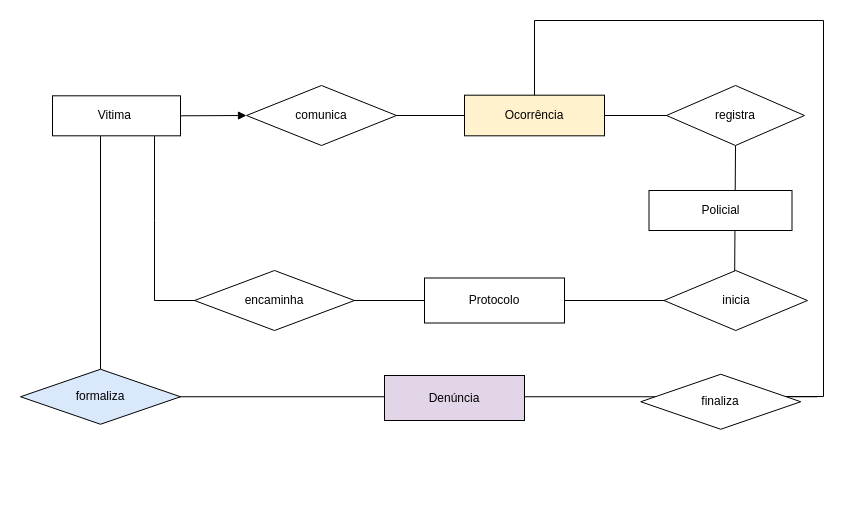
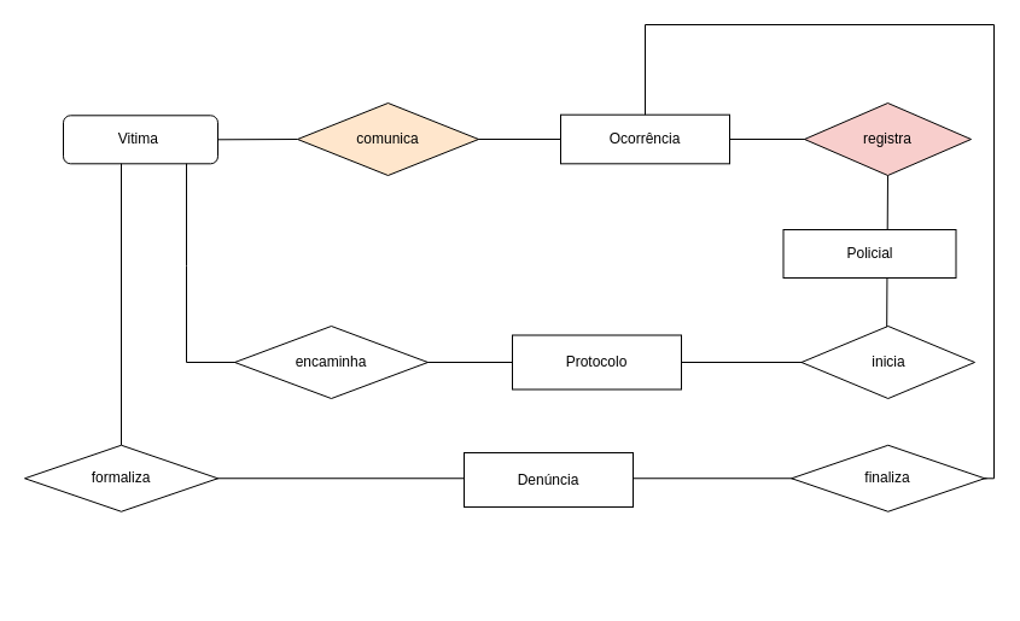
- <mxCell id="15" value="Vitima&amp;nbsp;" style="rounded=0;whiteSpace=wrap;html=1;" parent="1" vertex="1"><mxGeometry x="52" y="95.31" width="128" height="40" as="geometry" /></mxCell>
+ <mxCell id="15" value="Vitima&amp;nbsp;" style="whiteSpace=wrap;html=1;rounded=1;" parent="1" vertex="1"><mxGeometry x="52" y="95.31" width="128" height="40" as="geometry" /></mxCell>
- <mxCell id="2" value="" style="endArrow=block;html=1;rounded=0;exitX=1;exitY=0.5;exitDx=0;exitDy=0;entryX=0;entryY=0.5;entryDx=0;entryDy=0;" parent="1" source="15" target="16" edge="1"><mxGeometry relative="1" as="geometry"><mxPoint x="116" y="204.5" as="sourcePoint" /><mxPoint x="276" y="204.5" as="targetPoint" /></mxGeometry></mxCell>
+ <mxCell id="2" value="" style="endArrow=none;html=1;rounded=0;exitX=1;exitY=0.5;exitDx=0;exitDy=0;entryX=0;entryY=0.5;entryDx=0;entryDy=0;" parent="1" source="15" target="16" edge="1"><mxGeometry relative="1" as="geometry"><mxPoint x="116" y="204.5" as="sourcePoint" /><mxPoint x="276" y="204.5" as="targetPoint" /></mxGeometry></mxCell>
- <mxCell id="16" value="comunica" style="rhombus;whiteSpace=wrap;html=1;" parent="1" vertex="1"><mxGeometry x="246" y="85" width="150" height="60" as="geometry" /></mxCell>
+ <mxCell id="16" value="comunica" style="rhombus;whiteSpace=wrap;html=1;fillColor=#ffe6cc;" parent="1" vertex="1"><mxGeometry x="246" y="85" width="150" height="60" as="geometry" /></mxCell>
- <mxCell id="9" value="Ocorrência" style="rounded=0;whiteSpace=wrap;html=1;fillColor=#fff2cc;" parent="1" vertex="1"><mxGeometry x="464" y="94.69" width="140" height="40.62" as="geometry" /></mxCell>
+ <mxCell id="9" value="Ocorrência" style="rounded=0;whiteSpace=wrap;html=1;" parent="1" vertex="1"><mxGeometry x="464" y="94.69" width="140" height="40.62" as="geometry" /></mxCell>
- <mxCell id="7" value="registra" style="rhombus;whiteSpace=wrap;html=1;" parent="1" vertex="1"><mxGeometry x="666" y="85" width="138" height="60" as="geometry" /></mxCell>
+ <mxCell id="7" value="registra" style="rhombus;whiteSpace=wrap;html=1;fillColor=#f8cecc;" parent="1" vertex="1"><mxGeometry x="666" y="85" width="138" height="60" as="geometry" /></mxCell>
- <mxCell id="18" value="formaliza" style="rhombus;whiteSpace=wrap;html=1;fillColor=#dae8fc;" parent="1" vertex="1"><mxGeometry x="20" y="368.75" width="160" height="55" as="geometry" /></mxCell>
+ <mxCell id="18" value="formaliza" style="rhombus;whiteSpace=wrap;html=1;" parent="1" vertex="1"><mxGeometry x="20" y="368.75" width="160" height="55" as="geometry" /></mxCell>
- <mxCell id="19" value="Denúncia" style="rounded=0;whiteSpace=wrap;html=1;fillColor=#e1d5e7;" parent="1" vertex="1"><mxGeometry x="384" y="375" width="140" height="45" as="geometry" /></mxCell>
+ <mxCell id="19" value="Denúncia" style="rounded=0;whiteSpace=wrap;html=1;" parent="1" vertex="1"><mxGeometry x="384" y="375" width="140" height="45" as="geometry" /></mxCell>
- <mxCell id="20" value="finaliza" style="rhombus;whiteSpace=wrap;html=1;" parent="1" vertex="1"><mxGeometry x="640.25" y="373.75" width="160" height="55" as="geometry" /></mxCell>
+ <mxCell id="20" value="finaliza" style="rhombus;whiteSpace=wrap;html=1;" parent="1" vertex="1"><mxGeometry x="655.25" y="368.75" width="160" height="55" as="geometry" /></mxCell>
